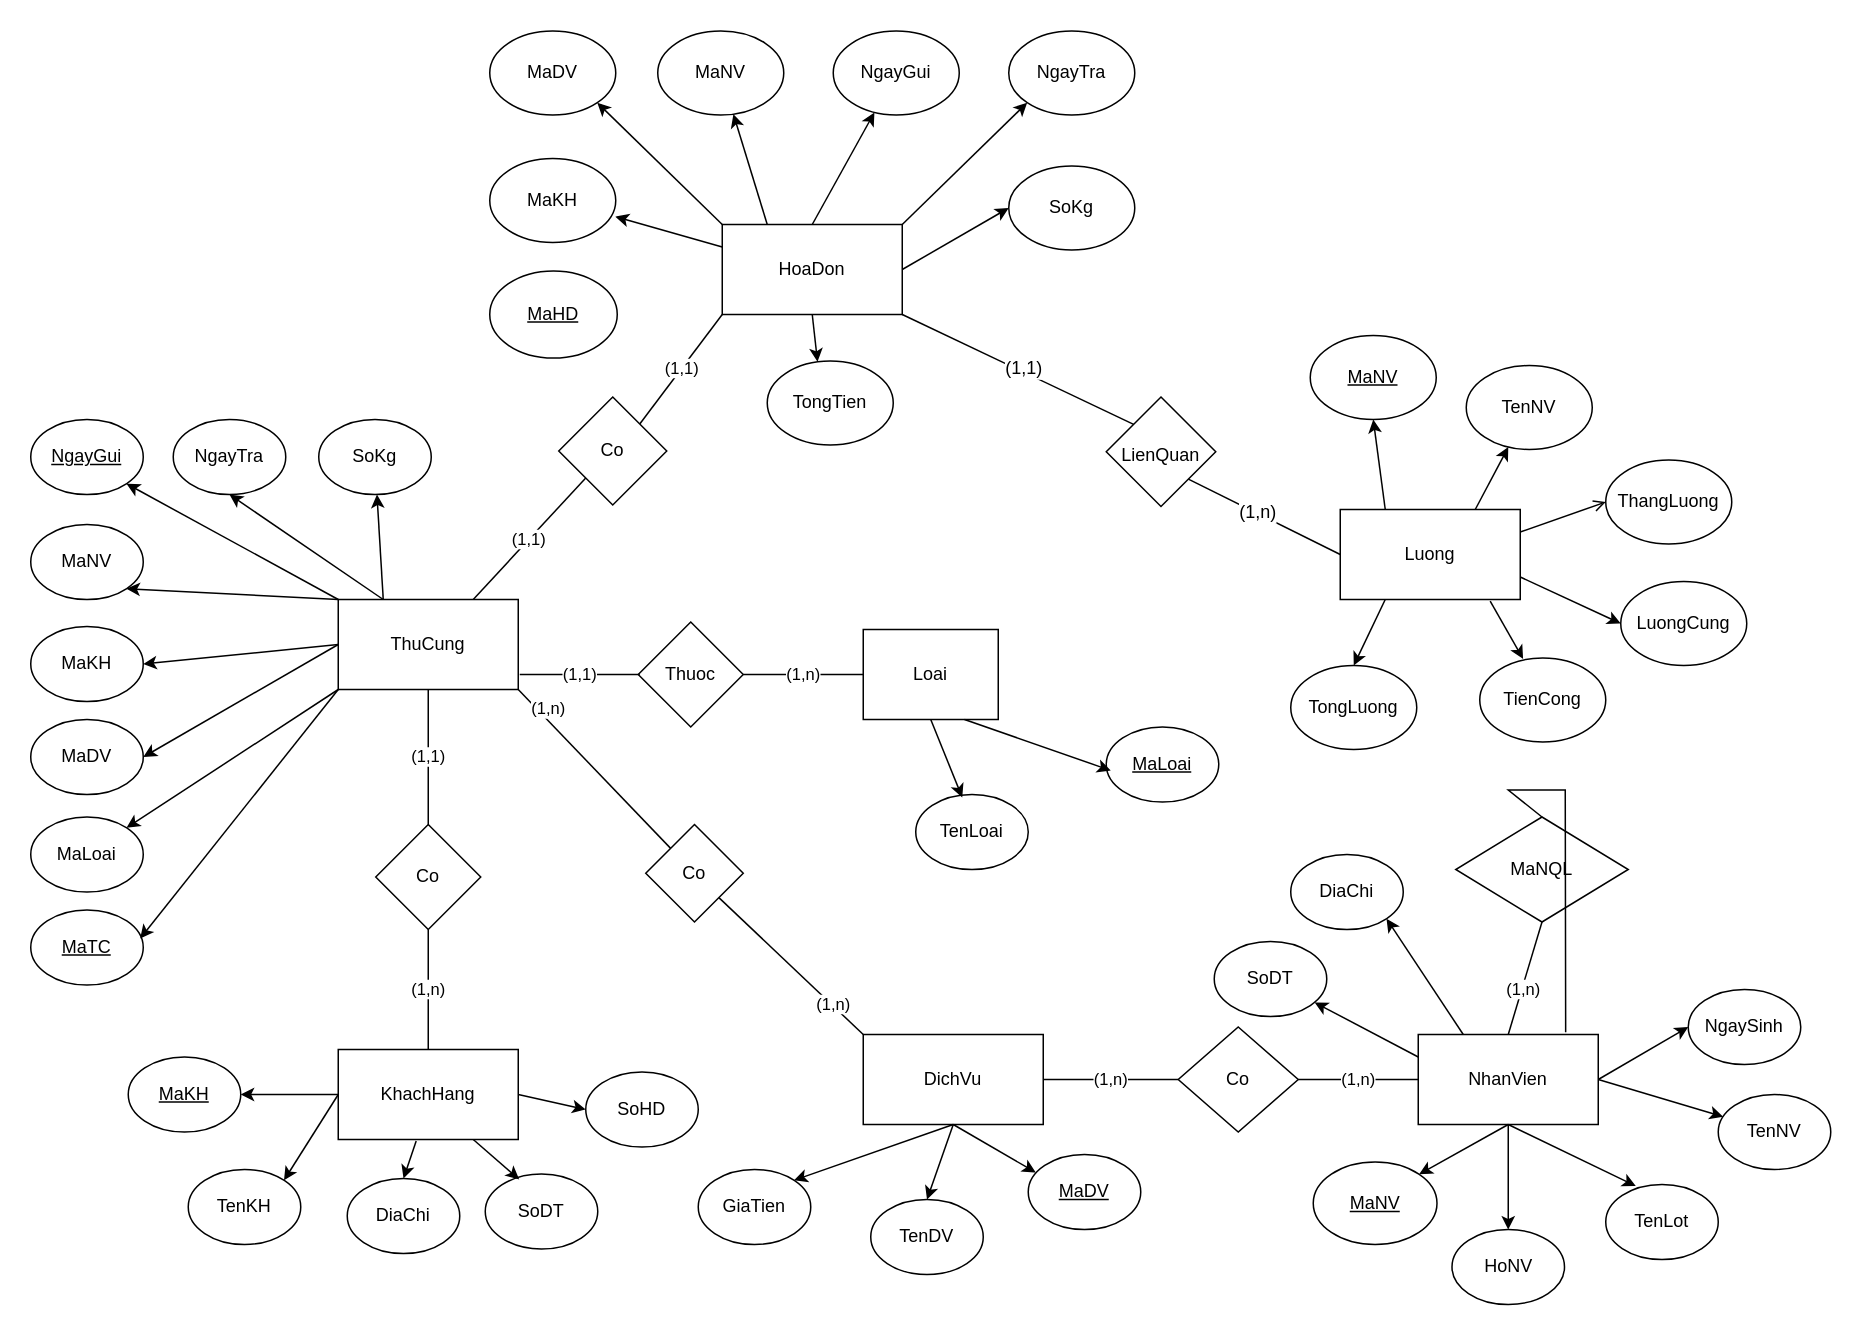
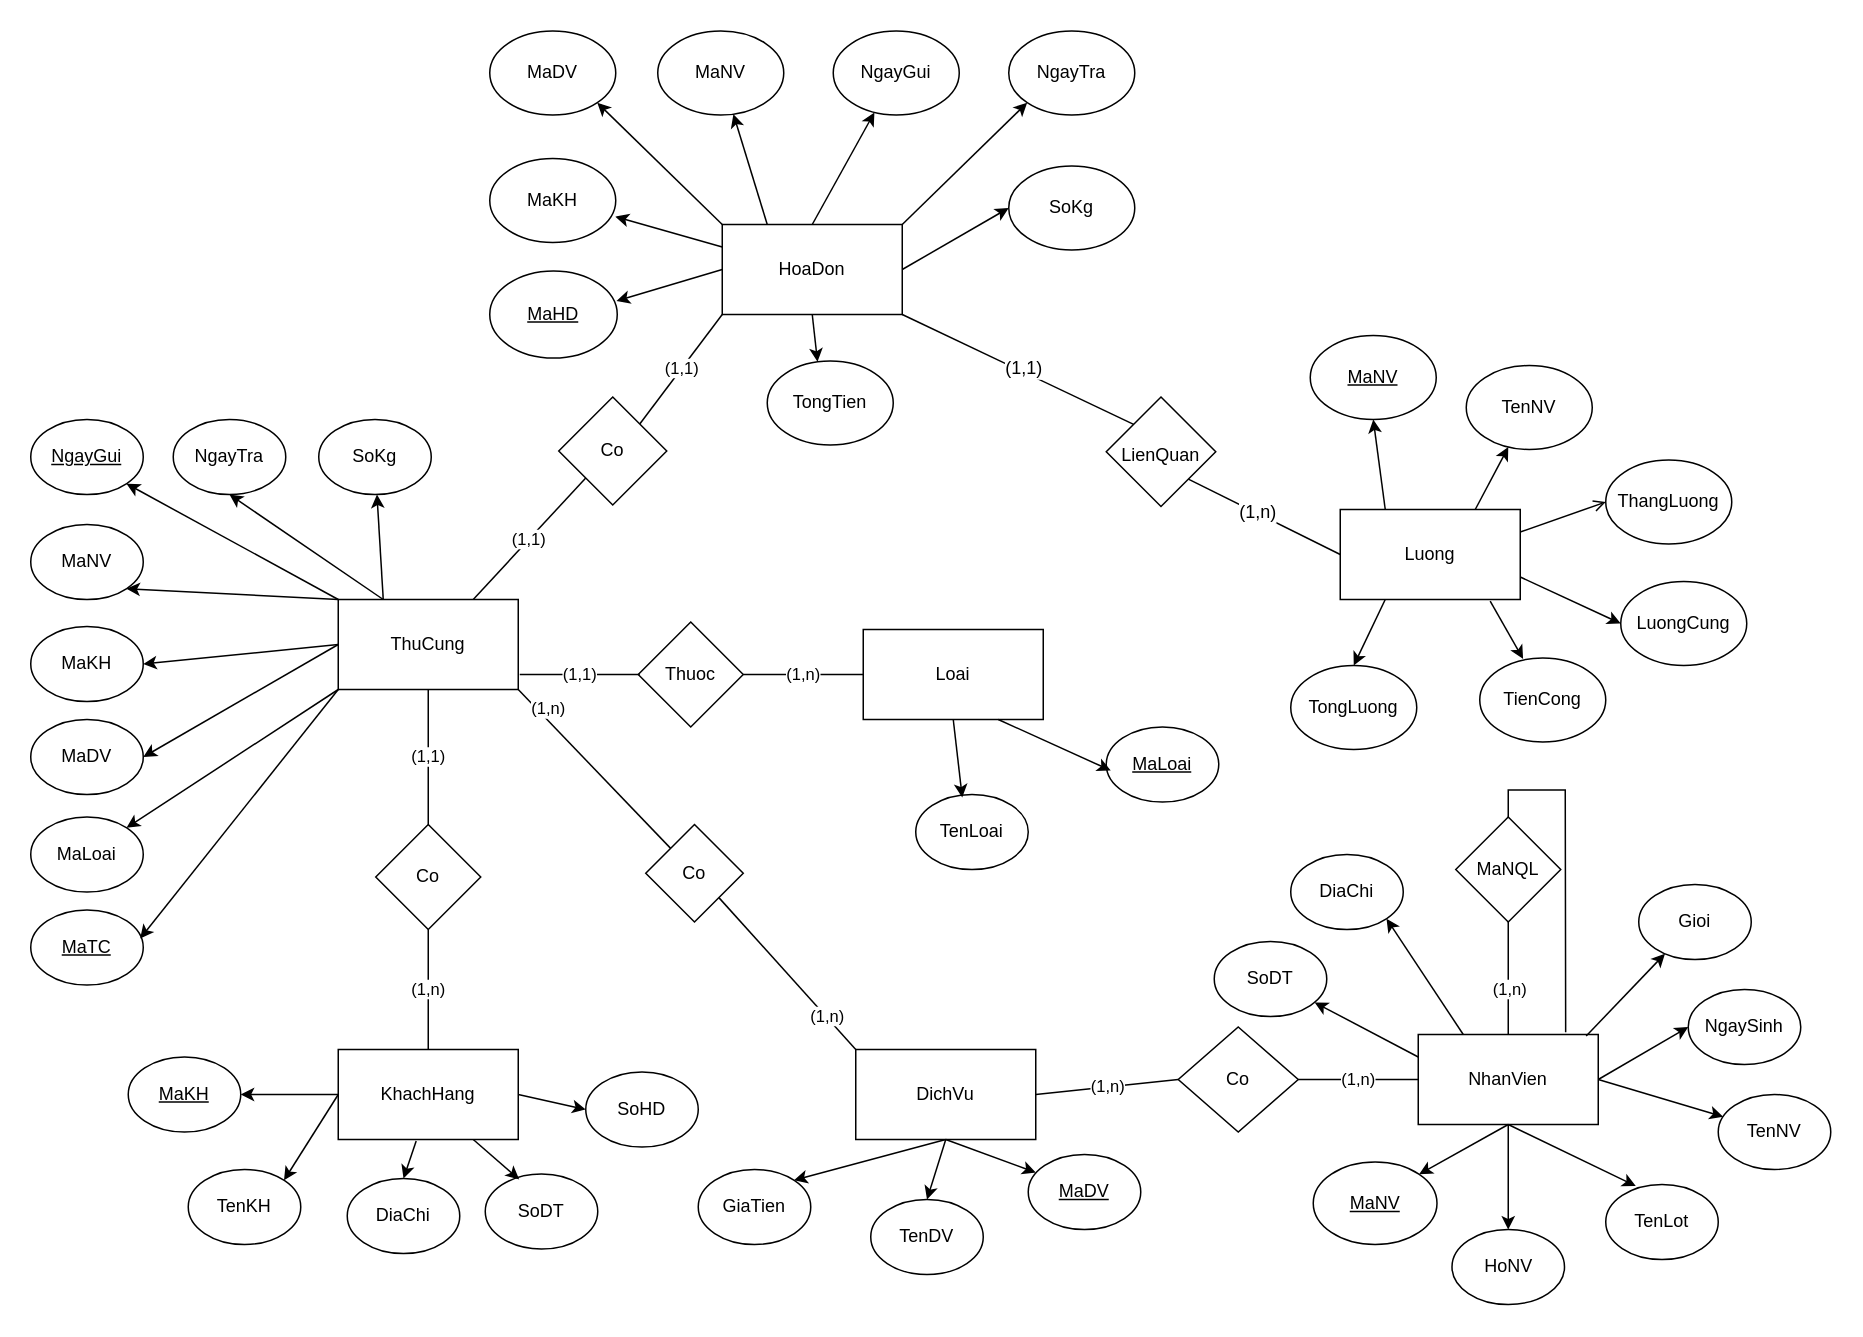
+ <mxCell id="100" value="" style="endArrow=classic;html=1;rounded=0;exitX=0;exitY=0.5;exitDx=0;exitDy=0;entryX=0.994;entryY=0.345;entryDx=0;entryDy=0;entryPerimeter=0;" edge="1" parent="2" source="92" target="94"><mxGeometry width="50" height="50" relative="1" as="geometry"><mxPoint x="309" y="48" as="sourcePoint" /><mxPoint x="359" y="-2" as="targetPoint" /></mxGeometry></mxCell>
- <mxCell id="27" value="Loai" style="rounded=0;whiteSpace=wrap;html=1;" vertex="1" parent="3"><mxGeometry x="555" y="140" width="90" height="60" as="geometry" /></mxCell>
+ <mxCell id="27" value="Loai" style="rounded=0;whiteSpace=wrap;html=1;" vertex="1" parent="3"><mxGeometry x="555" y="140" width="120" height="60" as="geometry" /></mxCell>
- <mxCell id="62" value="MaNQL" style="rhombus;whiteSpace=wrap;html=1;" vertex="1" parent="3"><mxGeometry x="950" y="265" width="115" height="70" as="geometry" /></mxCell>
+ <mxCell id="62" value="MaNQL" style="rhombus;whiteSpace=wrap;html=1;" vertex="1" parent="3"><mxGeometry x="950" y="265" width="70" height="70" as="geometry" /></mxCell>
+ <mxCell id="53" value="Gioi" style="ellipse;whiteSpace=wrap;html=1;" vertex="1" parent="3"><mxGeometry x="1072" y="310" width="75" height="50" as="geometry" /></mxCell>
+ <mxCell id="60" value="" style="endArrow=classic;html=1;rounded=0;exitX=0.933;exitY=0.017;exitDx=0;exitDy=0;exitPerimeter=0;" edge="1" parent="3" source="46" target="53"><mxGeometry width="50" height="50" relative="1" as="geometry"><mxPoint x="975" y="300" as="sourcePoint" /><mxPoint x="1025" y="250" as="targetPoint" /></mxGeometry></mxCell>
- <mxCell id="35" value="DichVu" style="rounded=0;whiteSpace=wrap;html=1;" vertex="1" parent="3"><mxGeometry x="555" y="410" width="120" height="60" as="geometry" /></mxCell>
+ <mxCell id="35" value="DichVu" style="rounded=0;whiteSpace=wrap;html=1;" vertex="1" parent="3"><mxGeometry x="550" y="420" width="120" height="60" as="geometry" /></mxCell>
